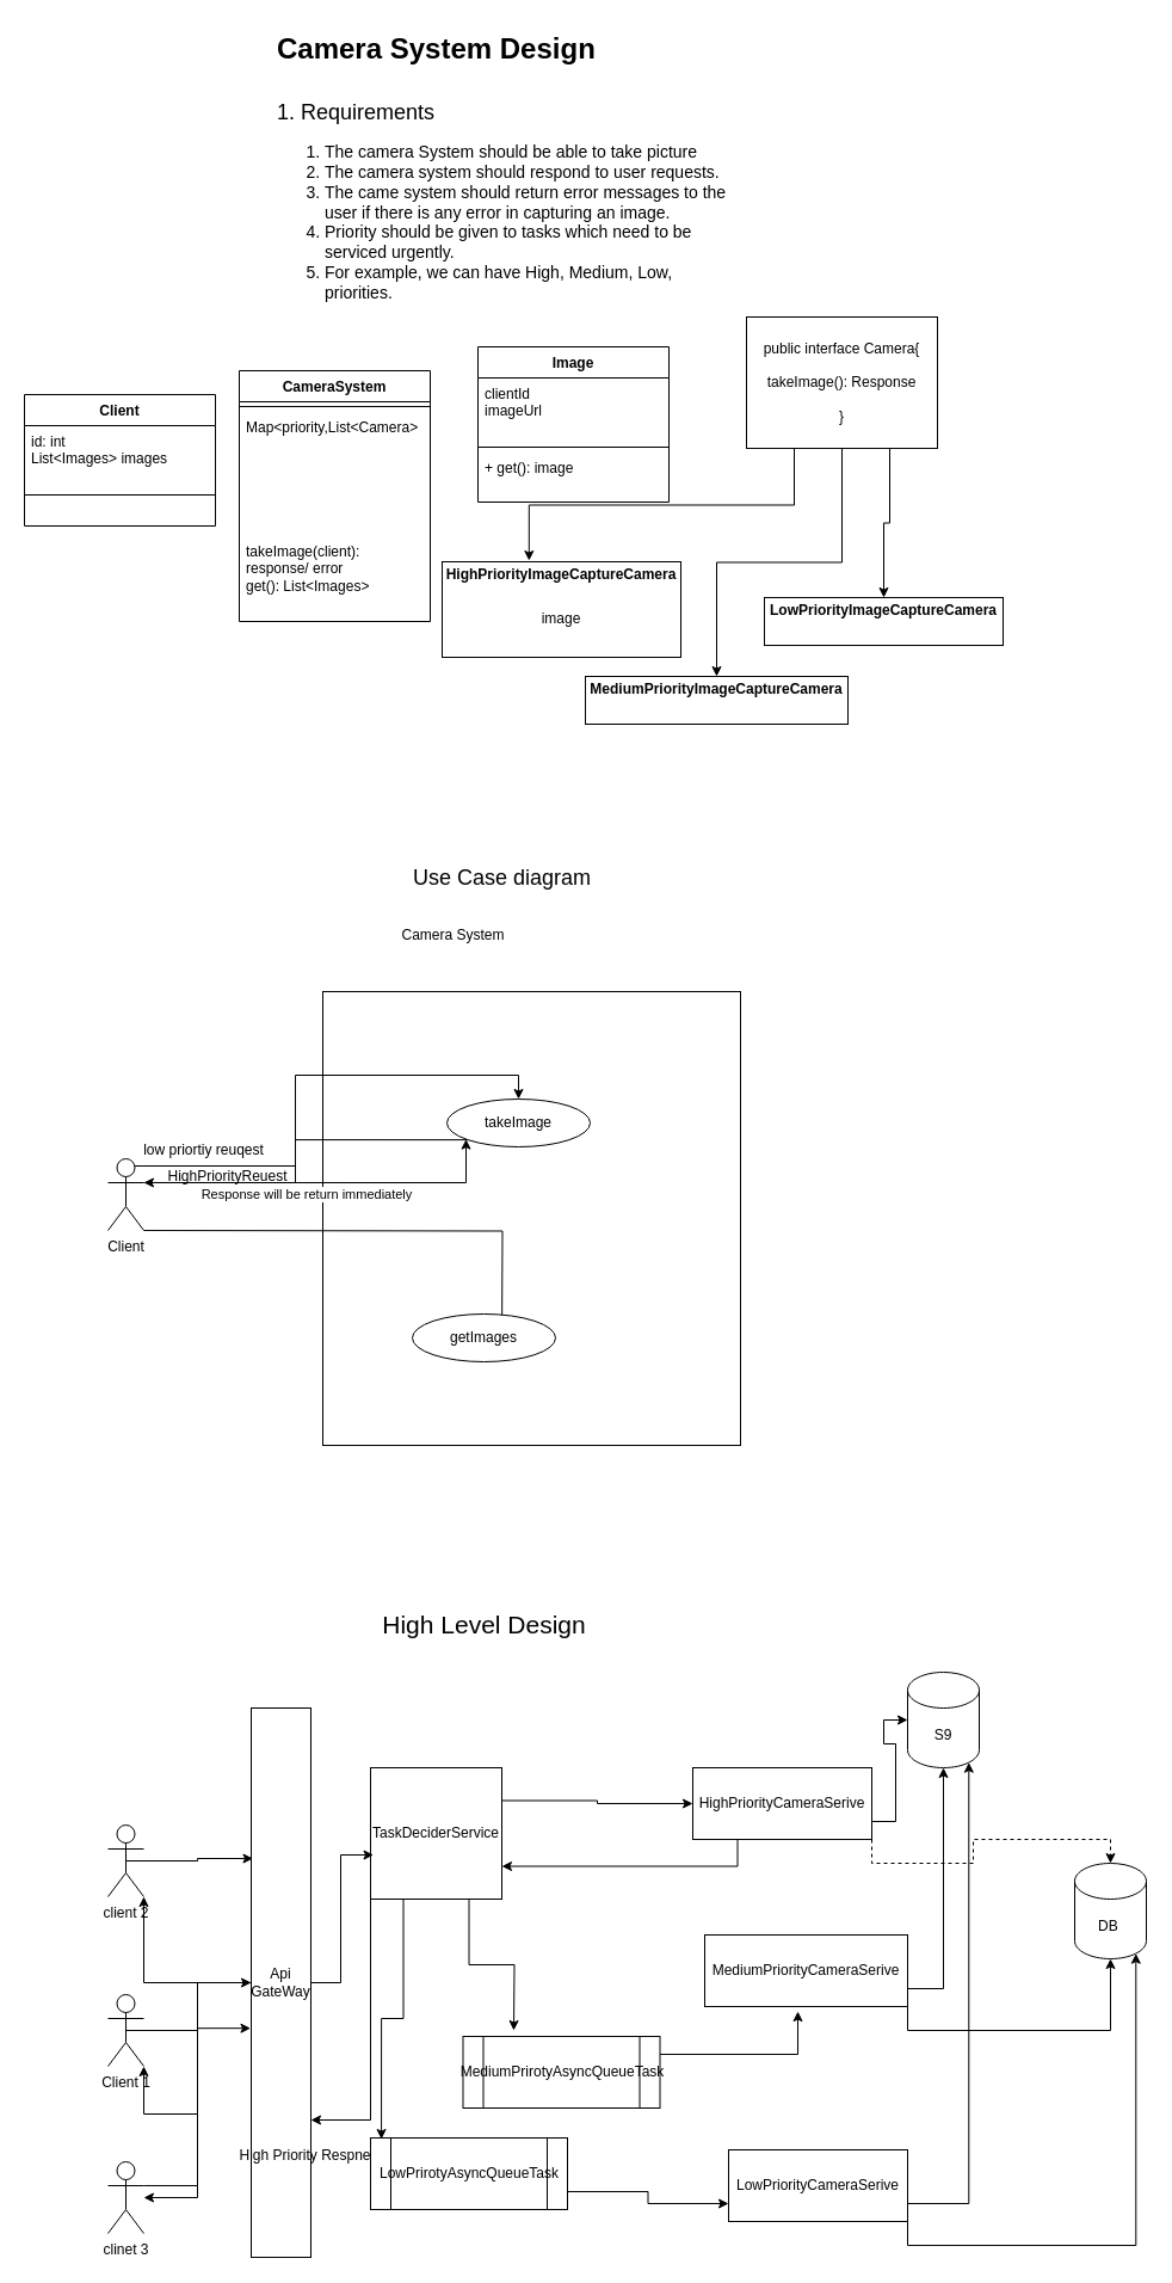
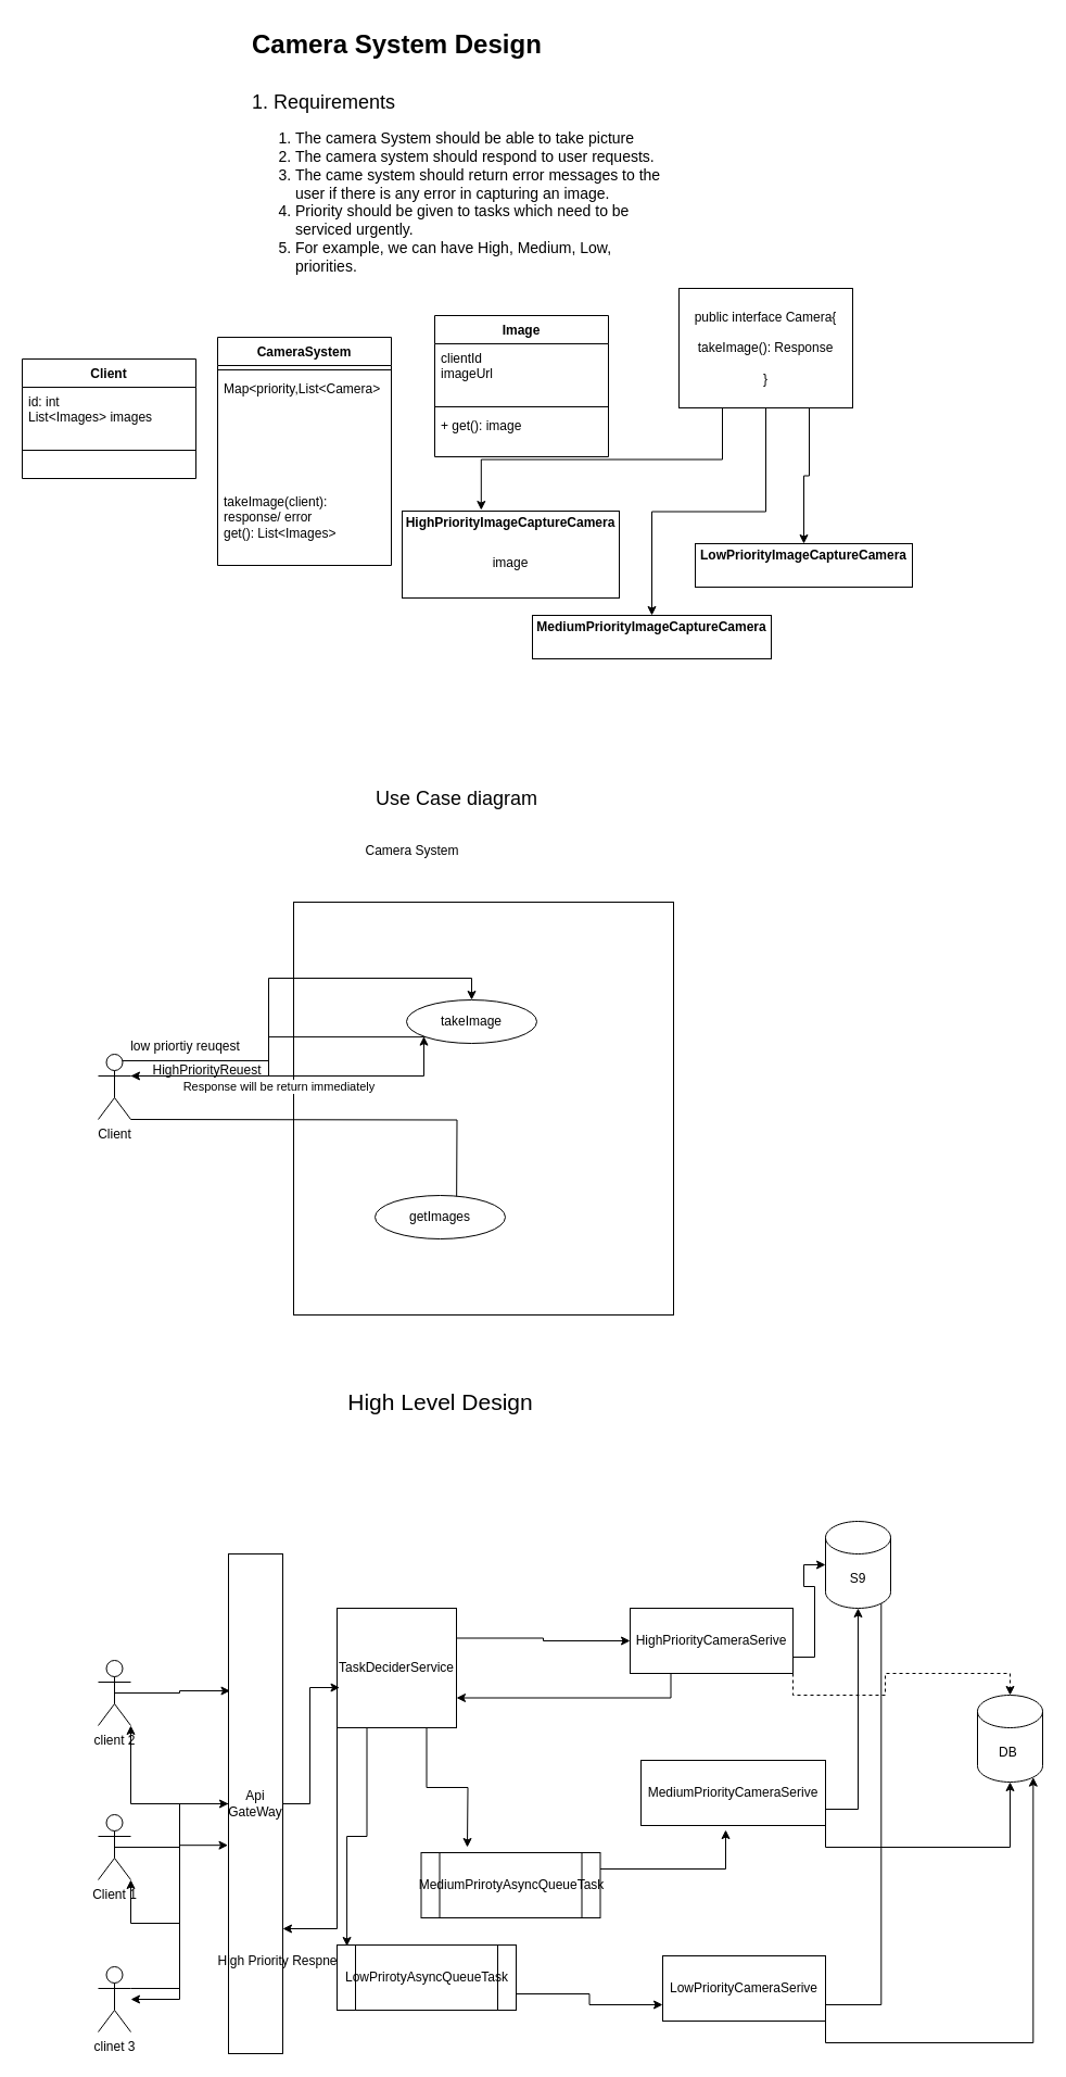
- <mxCell id="32" value="High Level Design" style="text;html=1;align=center;verticalAlign=middle;resizable=0;points=[];autosize=1;strokeColor=none;fillColor=none;fontSize=21;" vertex="1" parent="1"><mxGeometry x="310" y="1340" width="190" height="40" as="geometry" /></mxCell>
+ <mxCell id="32" value="High Level Design" style="text;html=1;align=center;verticalAlign=middle;resizable=0;points=[];autosize=1;strokeColor=none;fillColor=none;fontSize=21;" vertex="1" parent="1"><mxGeometry x="310" y="1270" width="190" height="40" as="geometry" /></mxCell>
- <mxCell id="41" style="edgeStyle=orthogonalEdgeStyle;rounded=0;orthogonalLoop=1;jettySize=auto;html=1;exitX=1;exitY=0.75;exitDx=0;exitDy=0;entryX=0.855;entryY=1;entryDx=0;entryDy=-4.35;entryPerimeter=0;" edge="1" parent="1" source="42" target="49"><mxGeometry relative="1" as="geometry"><mxPoint x="830" y="1630" as="targetPoint" /></mxGeometry></mxCell>
+ <mxCell id="41" style="edgeStyle=orthogonalEdgeStyle;rounded=0;orthogonalLoop=1;jettySize=auto;html=1;exitX=1;exitY=0.75;exitDx=0;exitDy=0;entryX=0.855;entryY=1;entryDx=0;entryDy=-4.35;entryPerimeter=0;endArrow=none;" edge="1" parent="1" source="42" target="49"><mxGeometry relative="1" as="geometry"><mxPoint x="830" y="1630" as="targetPoint" /></mxGeometry></mxCell>
